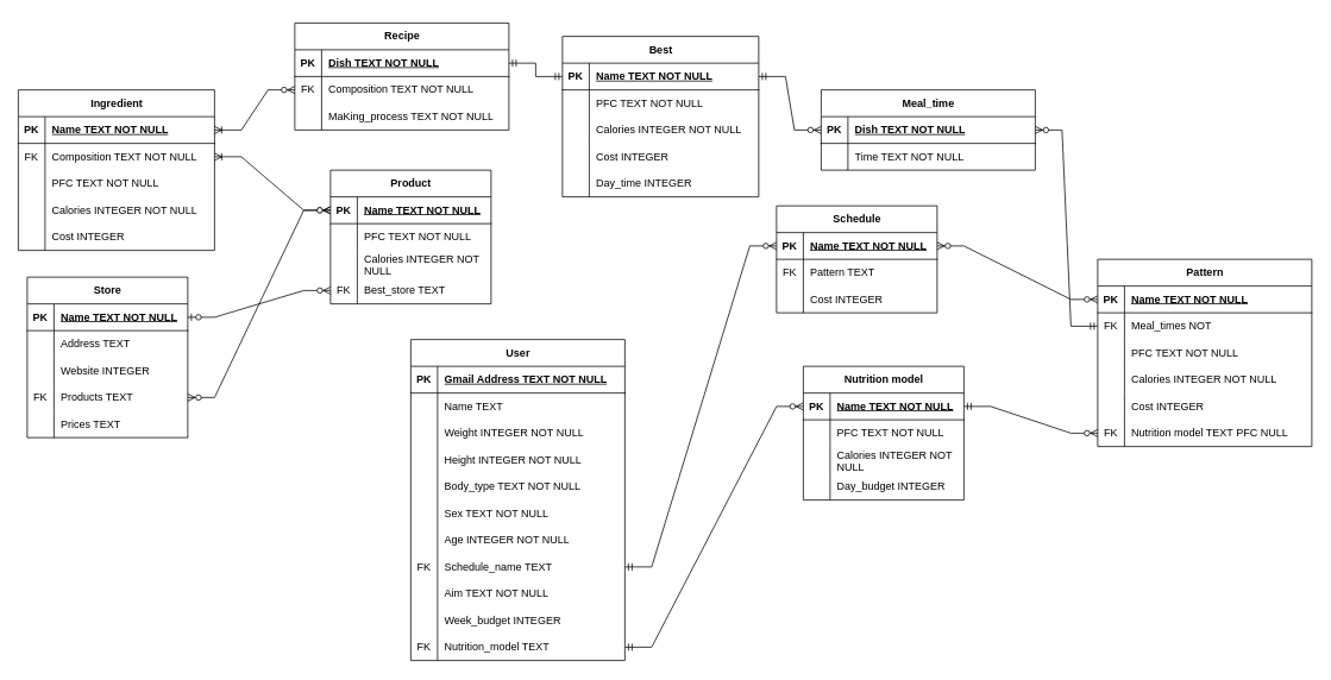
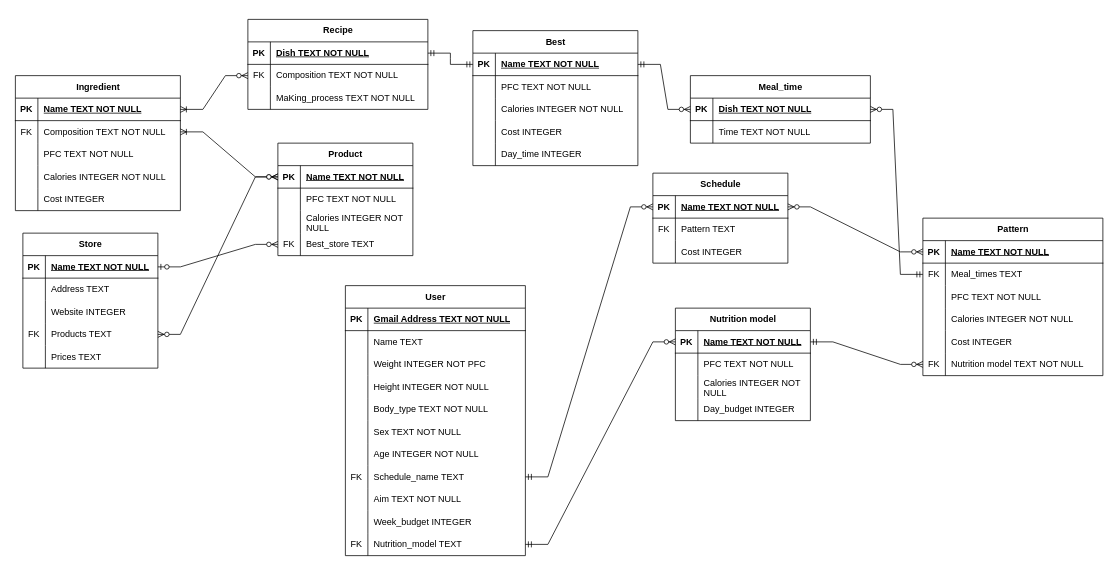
- <mxCell id="120" value="Meal_times NOT" style="shape=partialRectangle;connectable=0;fillColor=none;top=0;left=0;bottom=0;right=0;align=left;spacingLeft=6;overflow=hidden;whiteSpace=wrap;html=1;" vertex="1" parent="118"><mxGeometry x="30" width="210" height="30" as="geometry"><mxRectangle width="210" height="30" as="alternateBounds" /></mxGeometry></mxCell>
+ <mxCell id="120" value="Meal_times TEXT" style="shape=partialRectangle;connectable=0;fillColor=none;top=0;left=0;bottom=0;right=0;align=left;spacingLeft=6;overflow=hidden;whiteSpace=wrap;html=1;" vertex="1" parent="118"><mxGeometry x="30" width="210" height="30" as="geometry"><mxRectangle width="210" height="30" as="alternateBounds" /></mxGeometry></mxCell>
- <mxCell id="11" value="Weight INTEGER NOT NULL" style="shape=partialRectangle;connectable=0;fillColor=none;top=0;left=0;bottom=0;right=0;align=left;spacingLeft=6;overflow=hidden;whiteSpace=wrap;html=1;" vertex="1" parent="9"><mxGeometry x="30" width="210" height="30" as="geometry"><mxRectangle width="210" height="30" as="alternateBounds" /></mxGeometry></mxCell>
+ <mxCell id="11" value="Weight INTEGER NOT PFC" style="shape=partialRectangle;connectable=0;fillColor=none;top=0;left=0;bottom=0;right=0;align=left;spacingLeft=6;overflow=hidden;whiteSpace=wrap;html=1;" vertex="1" parent="9"><mxGeometry x="30" width="210" height="30" as="geometry"><mxRectangle width="210" height="30" as="alternateBounds" /></mxGeometry></mxCell>
- <mxCell id="132" value="Nutrition model TEXT PFC NULL" style="shape=partialRectangle;connectable=0;fillColor=none;top=0;left=0;bottom=0;right=0;align=left;spacingLeft=6;overflow=hidden;whiteSpace=wrap;html=1;" vertex="1" parent="130"><mxGeometry x="30" width="210" height="30" as="geometry"><mxRectangle width="210" height="30" as="alternateBounds" /></mxGeometry></mxCell>
+ <mxCell id="132" value="Nutrition model TEXT NOT NULL" style="shape=partialRectangle;connectable=0;fillColor=none;top=0;left=0;bottom=0;right=0;align=left;spacingLeft=6;overflow=hidden;whiteSpace=wrap;html=1;" vertex="1" parent="130"><mxGeometry x="30" width="210" height="30" as="geometry"><mxRectangle width="210" height="30" as="alternateBounds" /></mxGeometry></mxCell>
